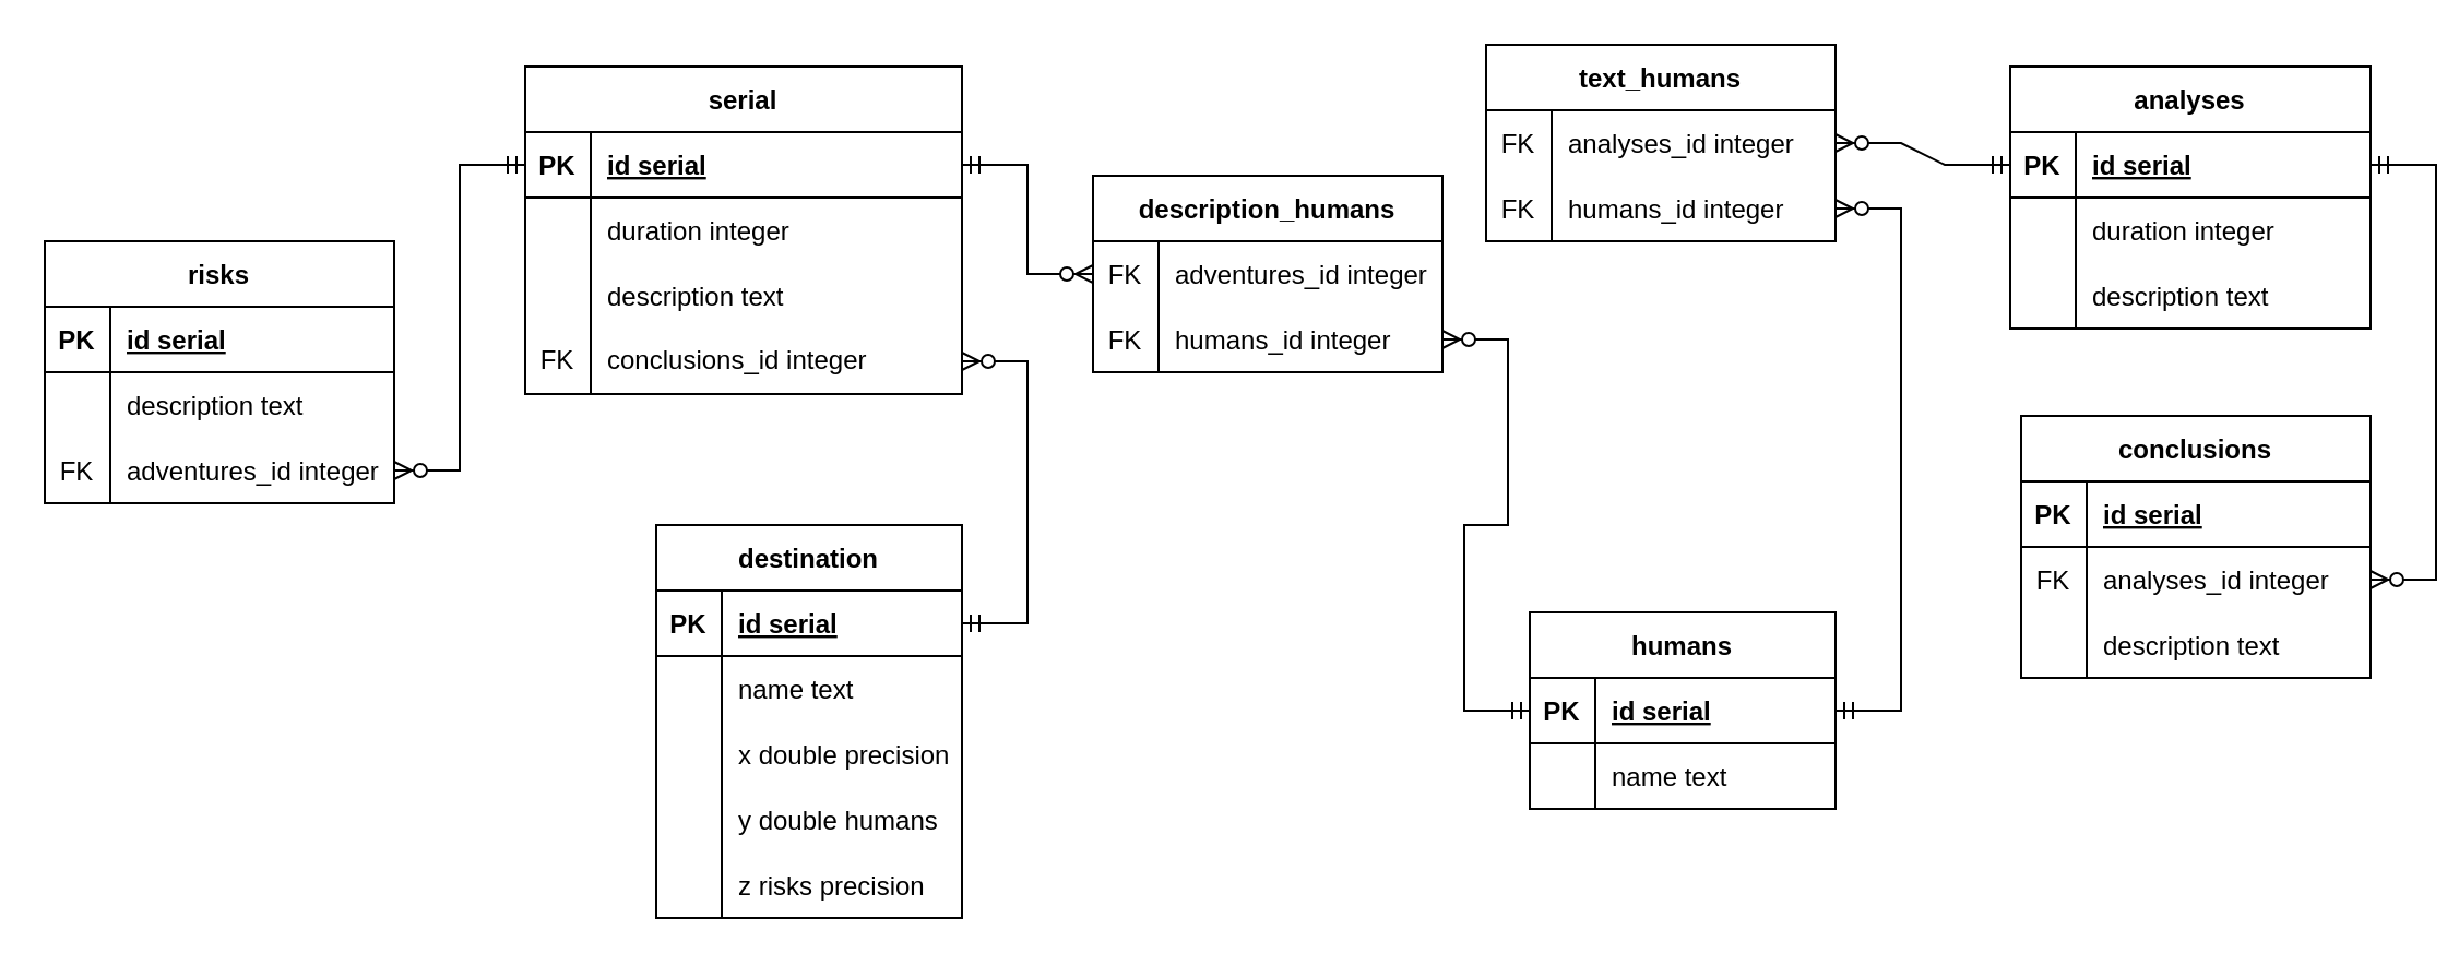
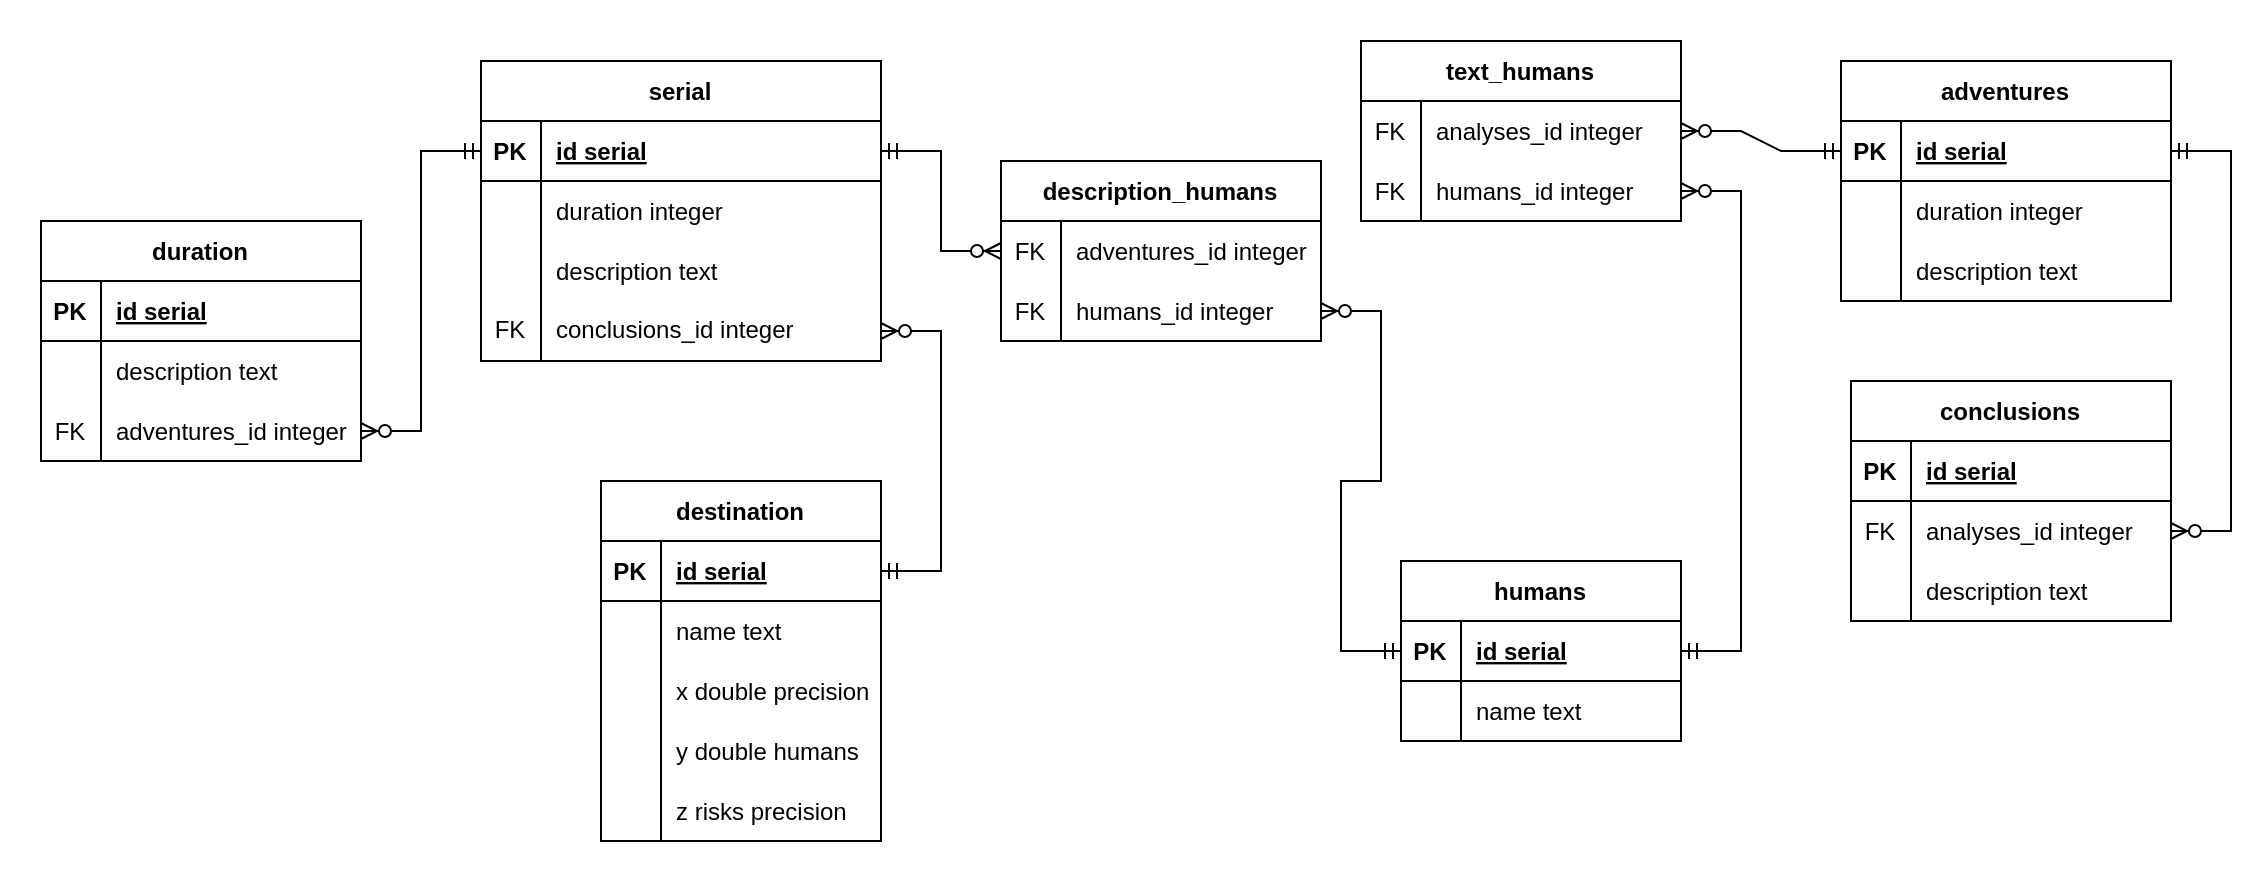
- <mxCell id="32" value="analyses" style="shape=table;startSize=30;container=1;collapsible=1;childLayout=tableLayout;fixedRows=1;rowLines=0;fontStyle=1;align=center;resizeLast=1;" parent="1" vertex="1"><mxGeometry x="920" y="30" width="165" height="120" as="geometry" /></mxCell>
+ <mxCell id="32" value="adventures" style="shape=table;startSize=30;container=1;collapsible=1;childLayout=tableLayout;fixedRows=1;rowLines=0;fontStyle=1;align=center;resizeLast=1;" parent="1" vertex="1"><mxGeometry x="920" y="30" width="165" height="120" as="geometry" /></mxCell>
- <mxCell id="15" value="risks" style="shape=table;startSize=30;container=1;collapsible=1;childLayout=tableLayout;fixedRows=1;rowLines=0;fontStyle=1;align=center;resizeLast=1;" parent="1" vertex="1"><mxGeometry y="110" width="160" height="120" as="geometry" x="20" /></mxCell>
+ <mxCell id="15" value="duration" style="shape=table;startSize=30;container=1;collapsible=1;childLayout=tableLayout;fixedRows=1;rowLines=0;fontStyle=1;align=center;resizeLast=1;" parent="1" vertex="1"><mxGeometry y="110" width="160" height="120" as="geometry" x="20" /></mxCell>
